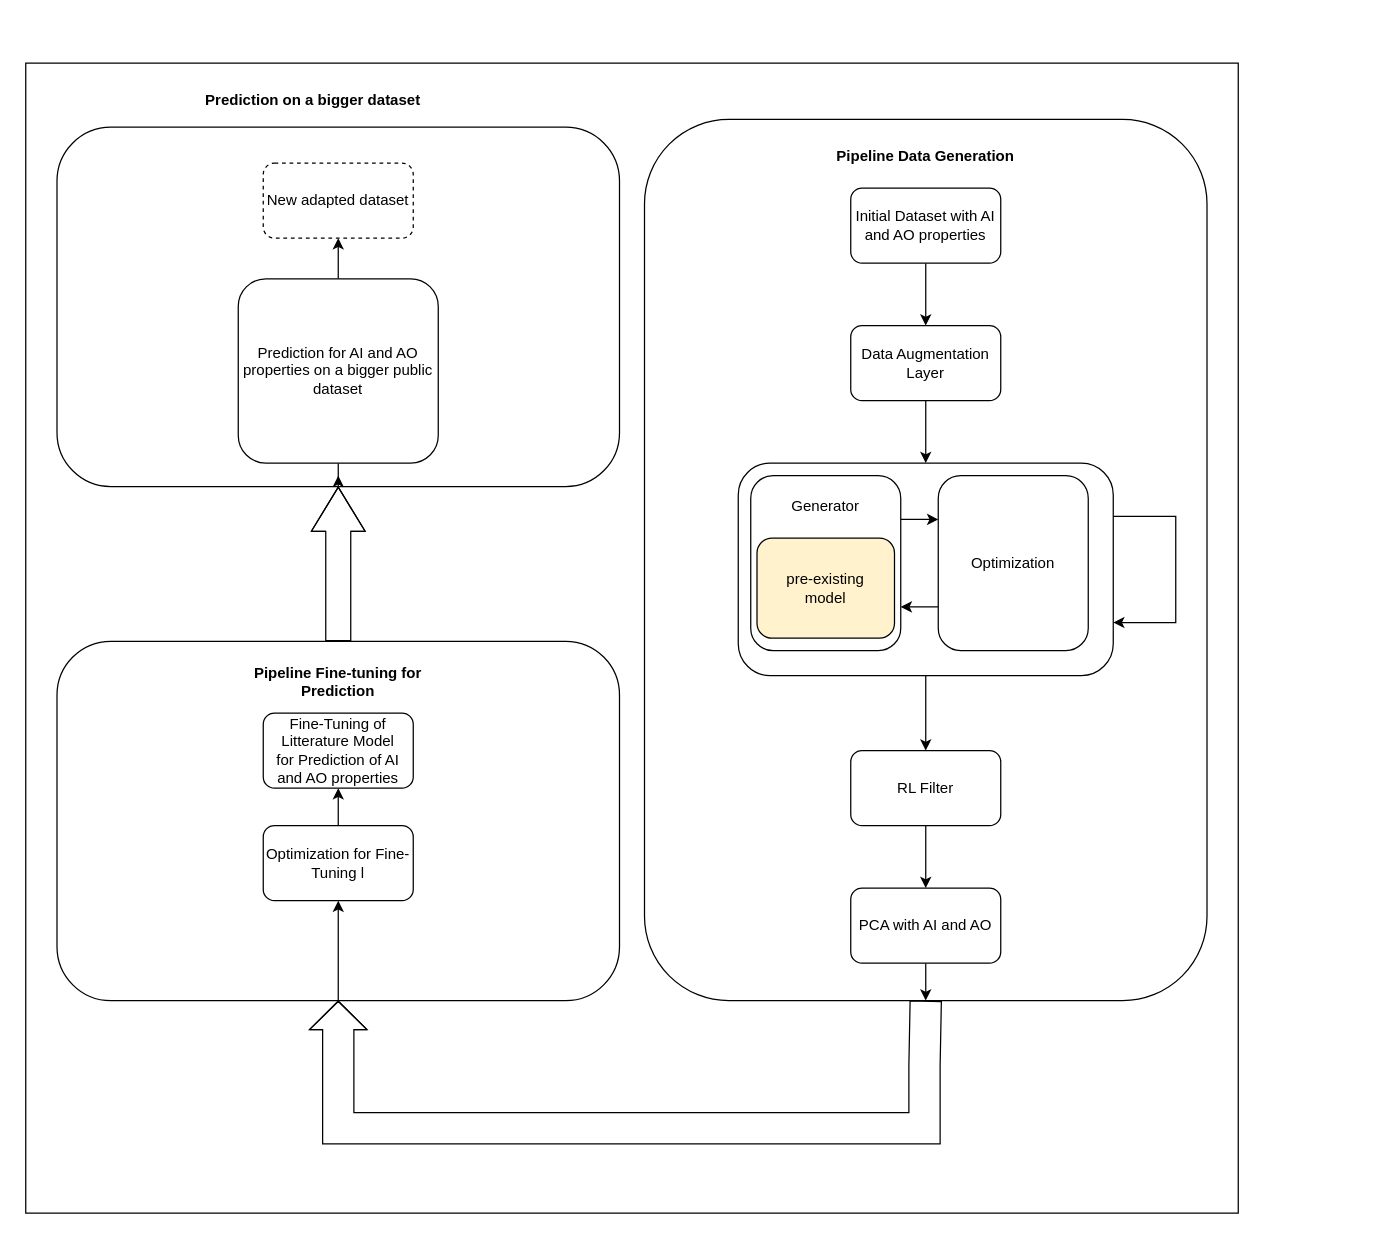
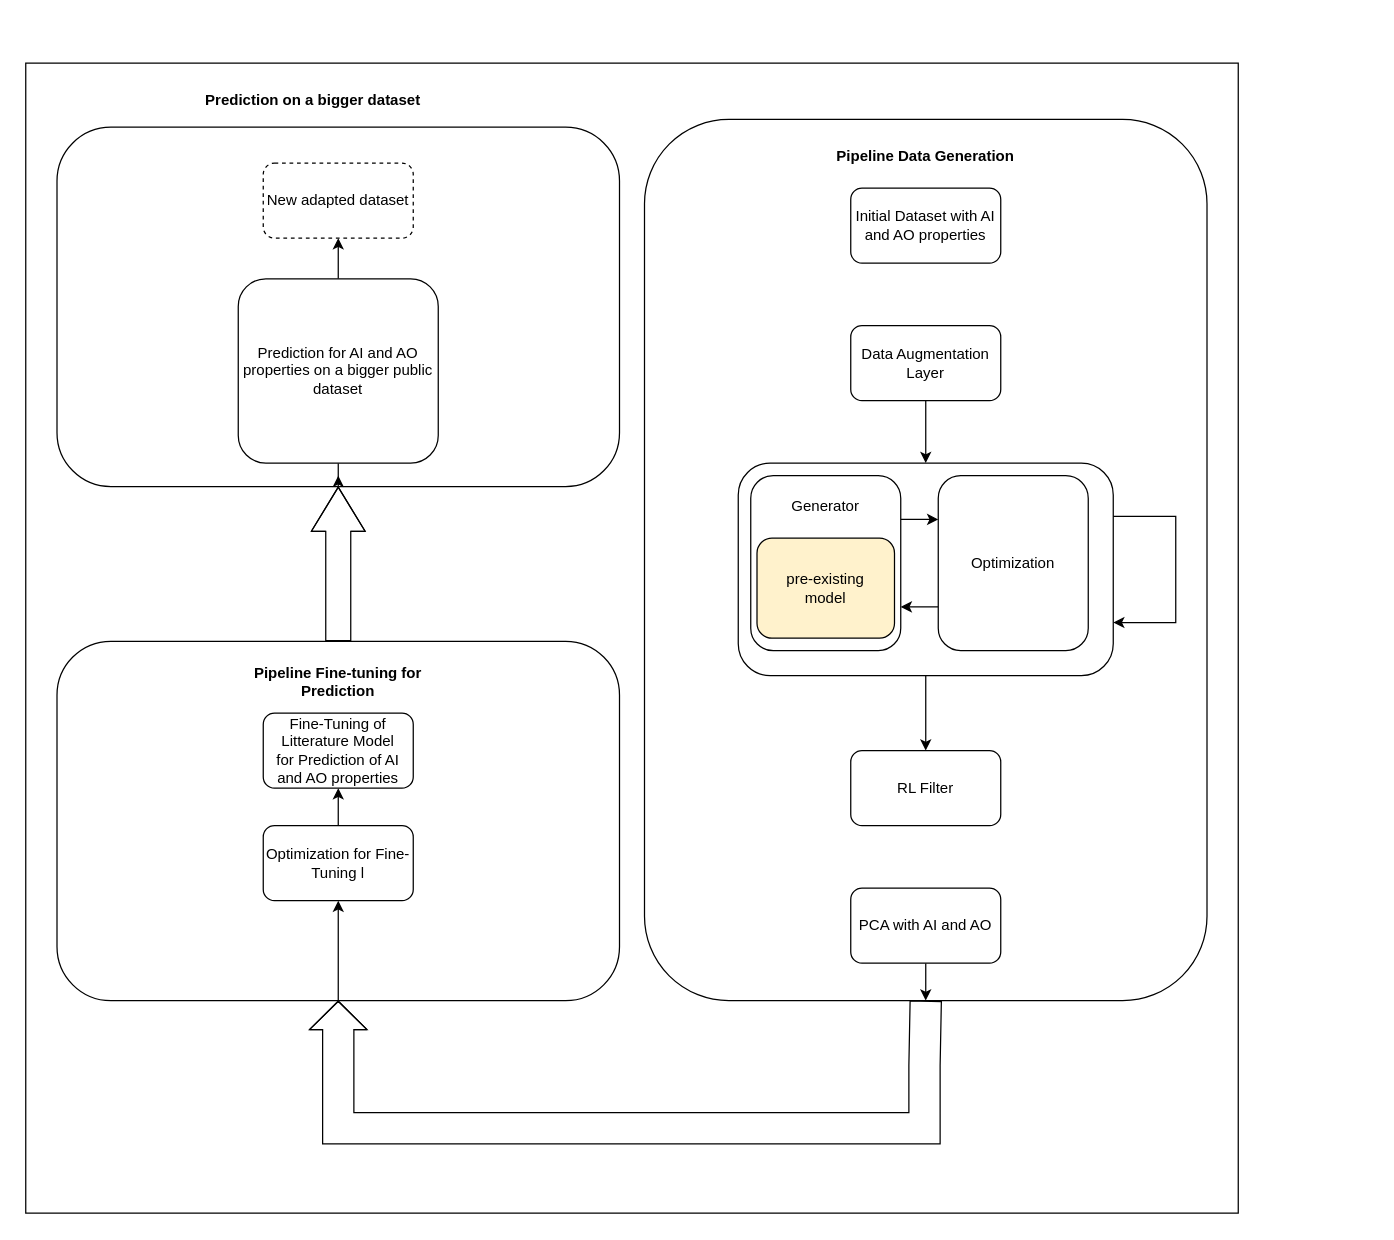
- <mxCell id="4" style="edgeStyle=orthogonalEdgeStyle;rounded=0;orthogonalLoop=1;jettySize=auto;html=1;exitX=0.5;exitY=1;exitDx=0;exitDy=0;" parent="1" source="5" target="7" edge="1"><mxGeometry relative="1" as="geometry" /></mxCell>
- <mxCell id="21" style="edgeStyle=orthogonalEdgeStyle;rounded=0;orthogonalLoop=1;jettySize=auto;html=1;exitX=0.5;exitY=1;exitDx=0;exitDy=0;entryX=0.5;entryY=0;entryDx=0;entryDy=0;" parent="1" source="22" target="14" edge="1"><mxGeometry relative="1" as="geometry" /></mxCell>
